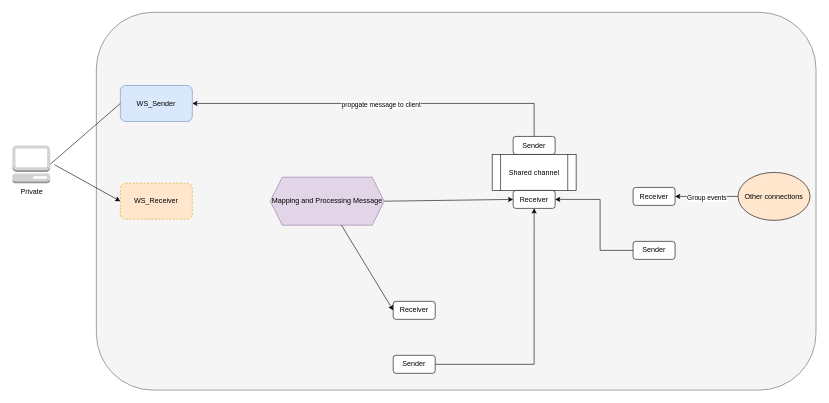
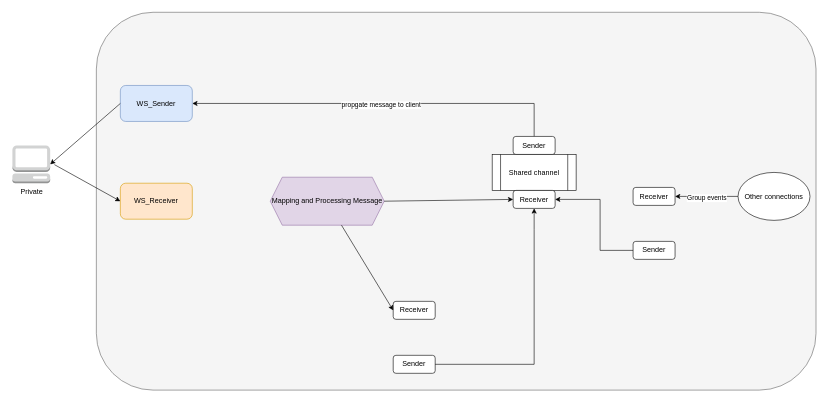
- <mxCell id="7" value="" style="endArrow=none;html=1;rounded=0;exitX=0;exitY=0.5;exitDx=0;exitDy=0;entryX=1;entryY=0.5;entryDx=0;entryDy=0;entryPerimeter=0;" parent="1" source="3" target="5" edge="1"><mxGeometry width="50" height="50" relative="1" as="geometry"><mxPoint x="130" y="152" as="sourcePoint" /><mxPoint x="180" y="102" as="targetPoint" /></mxGeometry></mxCell>
+ <mxCell id="7" value="" style="endArrow=classic;html=1;rounded=0;exitX=0;exitY=0.5;exitDx=0;exitDy=0;entryX=1;entryY=0.5;entryDx=0;entryDy=0;entryPerimeter=0;" parent="1" source="3" target="5" edge="1"><mxGeometry width="50" height="50" relative="1" as="geometry"><mxPoint x="130" y="152" as="sourcePoint" /><mxPoint x="180" y="102" as="targetPoint" /></mxGeometry></mxCell>
- <mxCell id="17" value="Other connections" style="ellipse;whiteSpace=wrap;html=1;fillColor=#ffe6cc;" parent="1" vertex="1"><mxGeometry x="1230" y="287" width="120" height="80" as="geometry" /></mxCell>
+ <mxCell id="17" value="Other connections" style="ellipse;whiteSpace=wrap;html=1;" parent="1" vertex="1"><mxGeometry x="1230" y="287" width="120" height="80" as="geometry" /></mxCell>
- <mxCell id="4" value="WS_Receiver" style="rounded=1;whiteSpace=wrap;html=1;fillColor=#ffe6cc;strokeColor=#d79b00;dashed=1;" parent="1" vertex="1"><mxGeometry x="200" y="305" width="120" height="60" as="geometry" /></mxCell>
+ <mxCell id="4" value="WS_Receiver" style="rounded=1;whiteSpace=wrap;html=1;fillColor=#ffe6cc;strokeColor=#d79b00;" parent="1" vertex="1"><mxGeometry x="200" y="305" width="120" height="60" as="geometry" /></mxCell>
